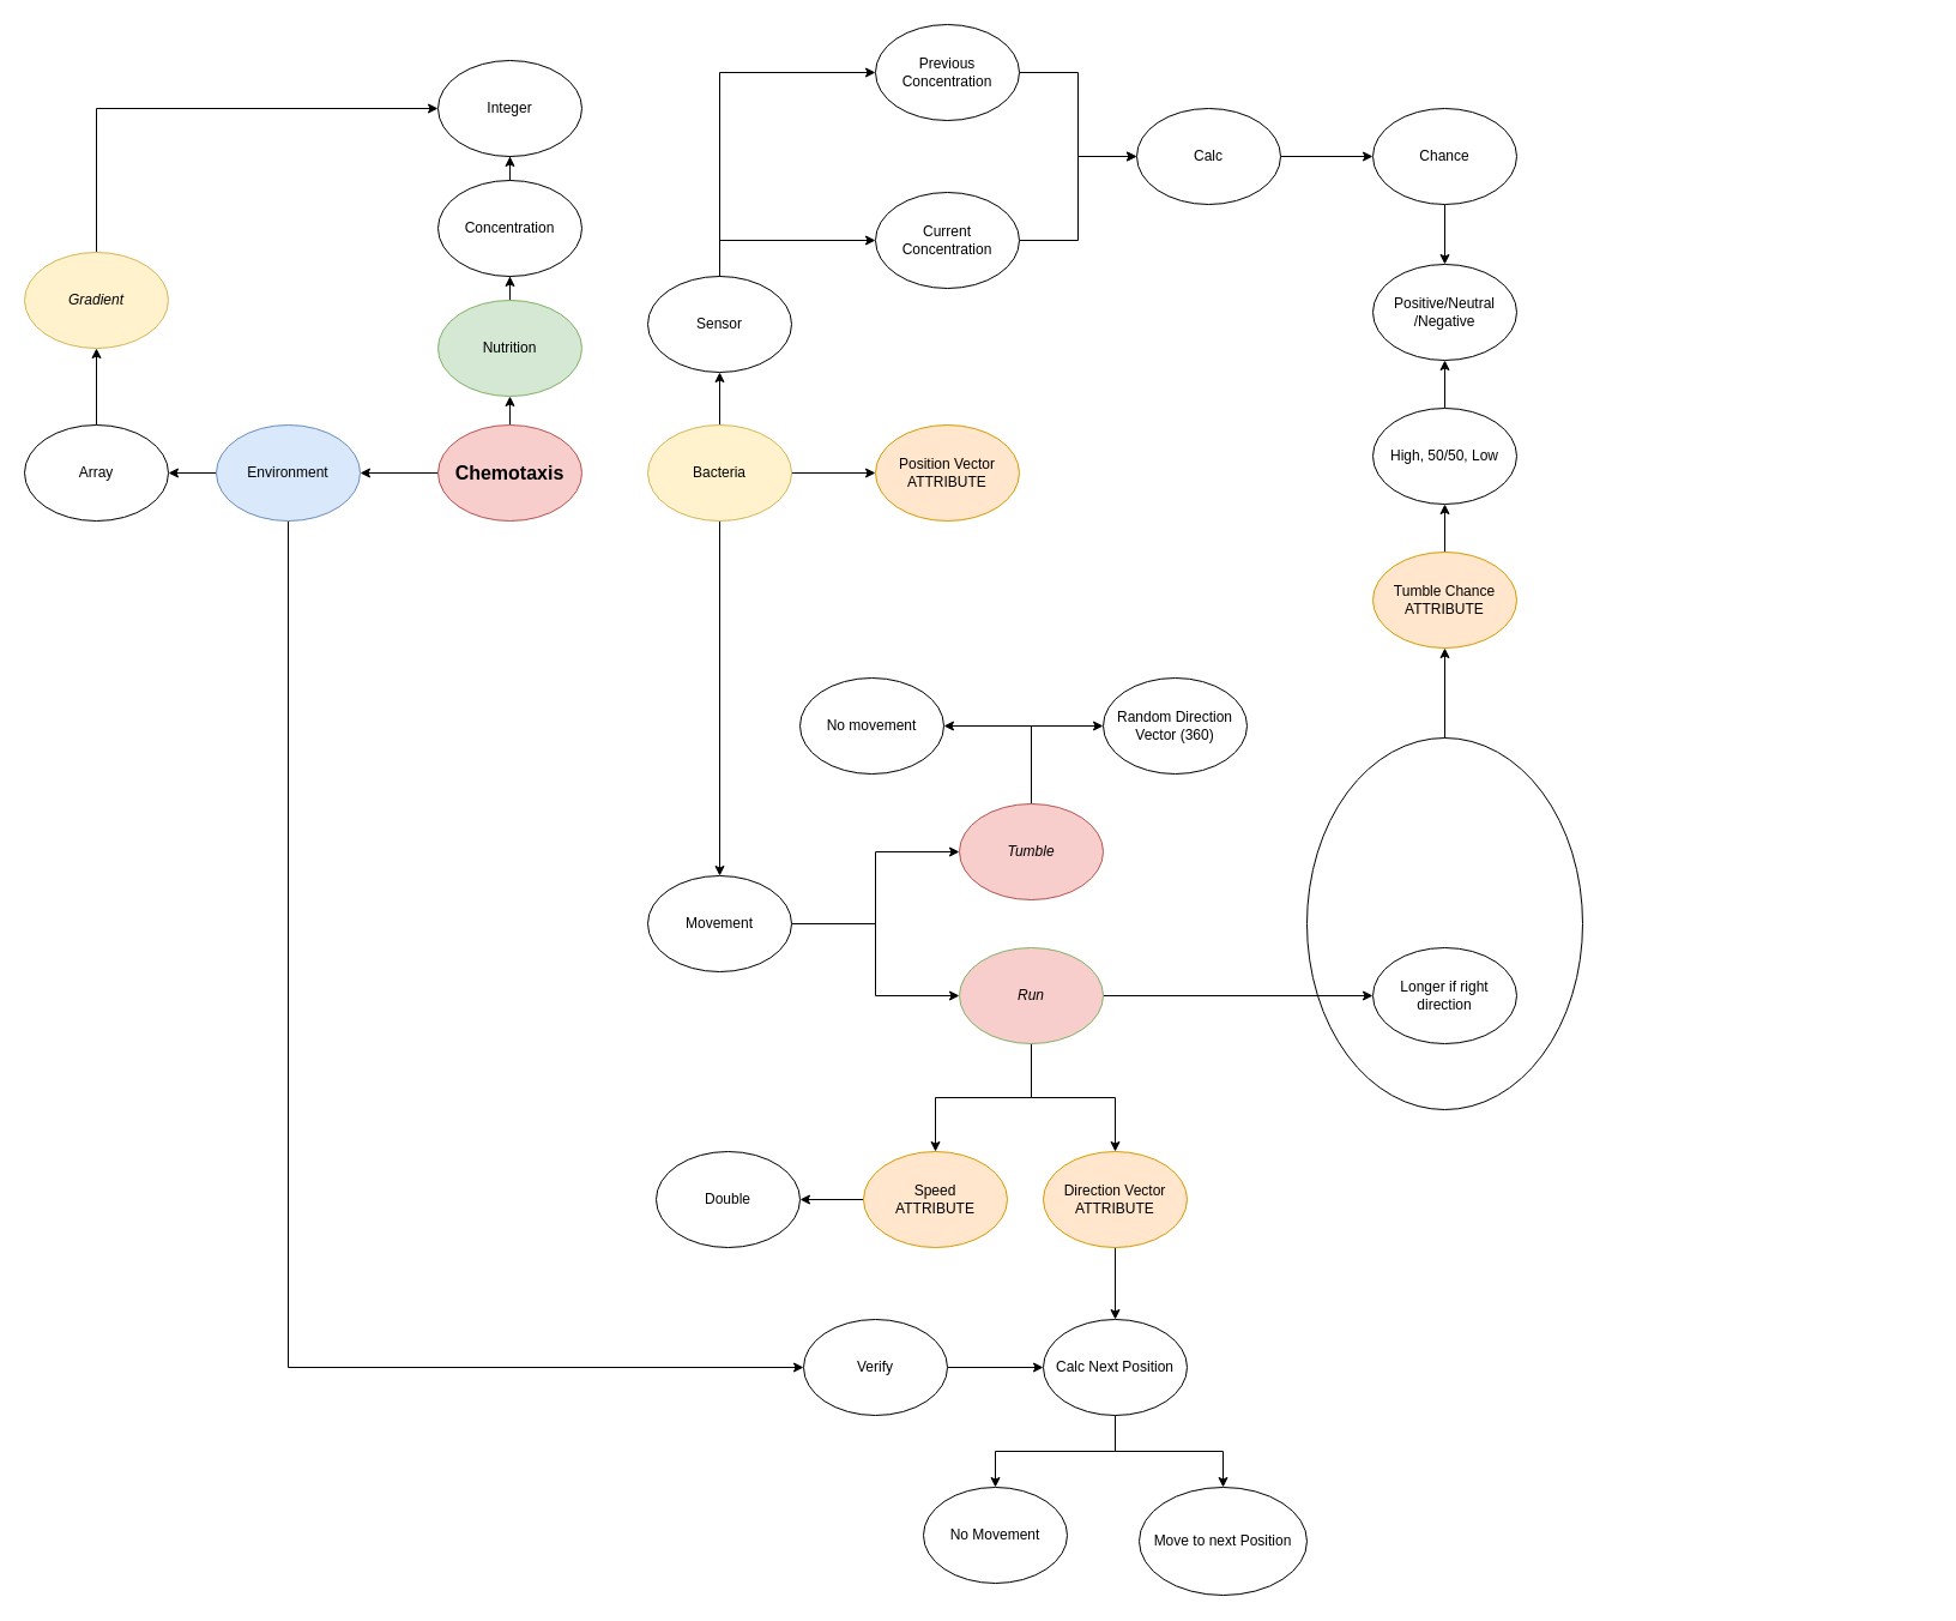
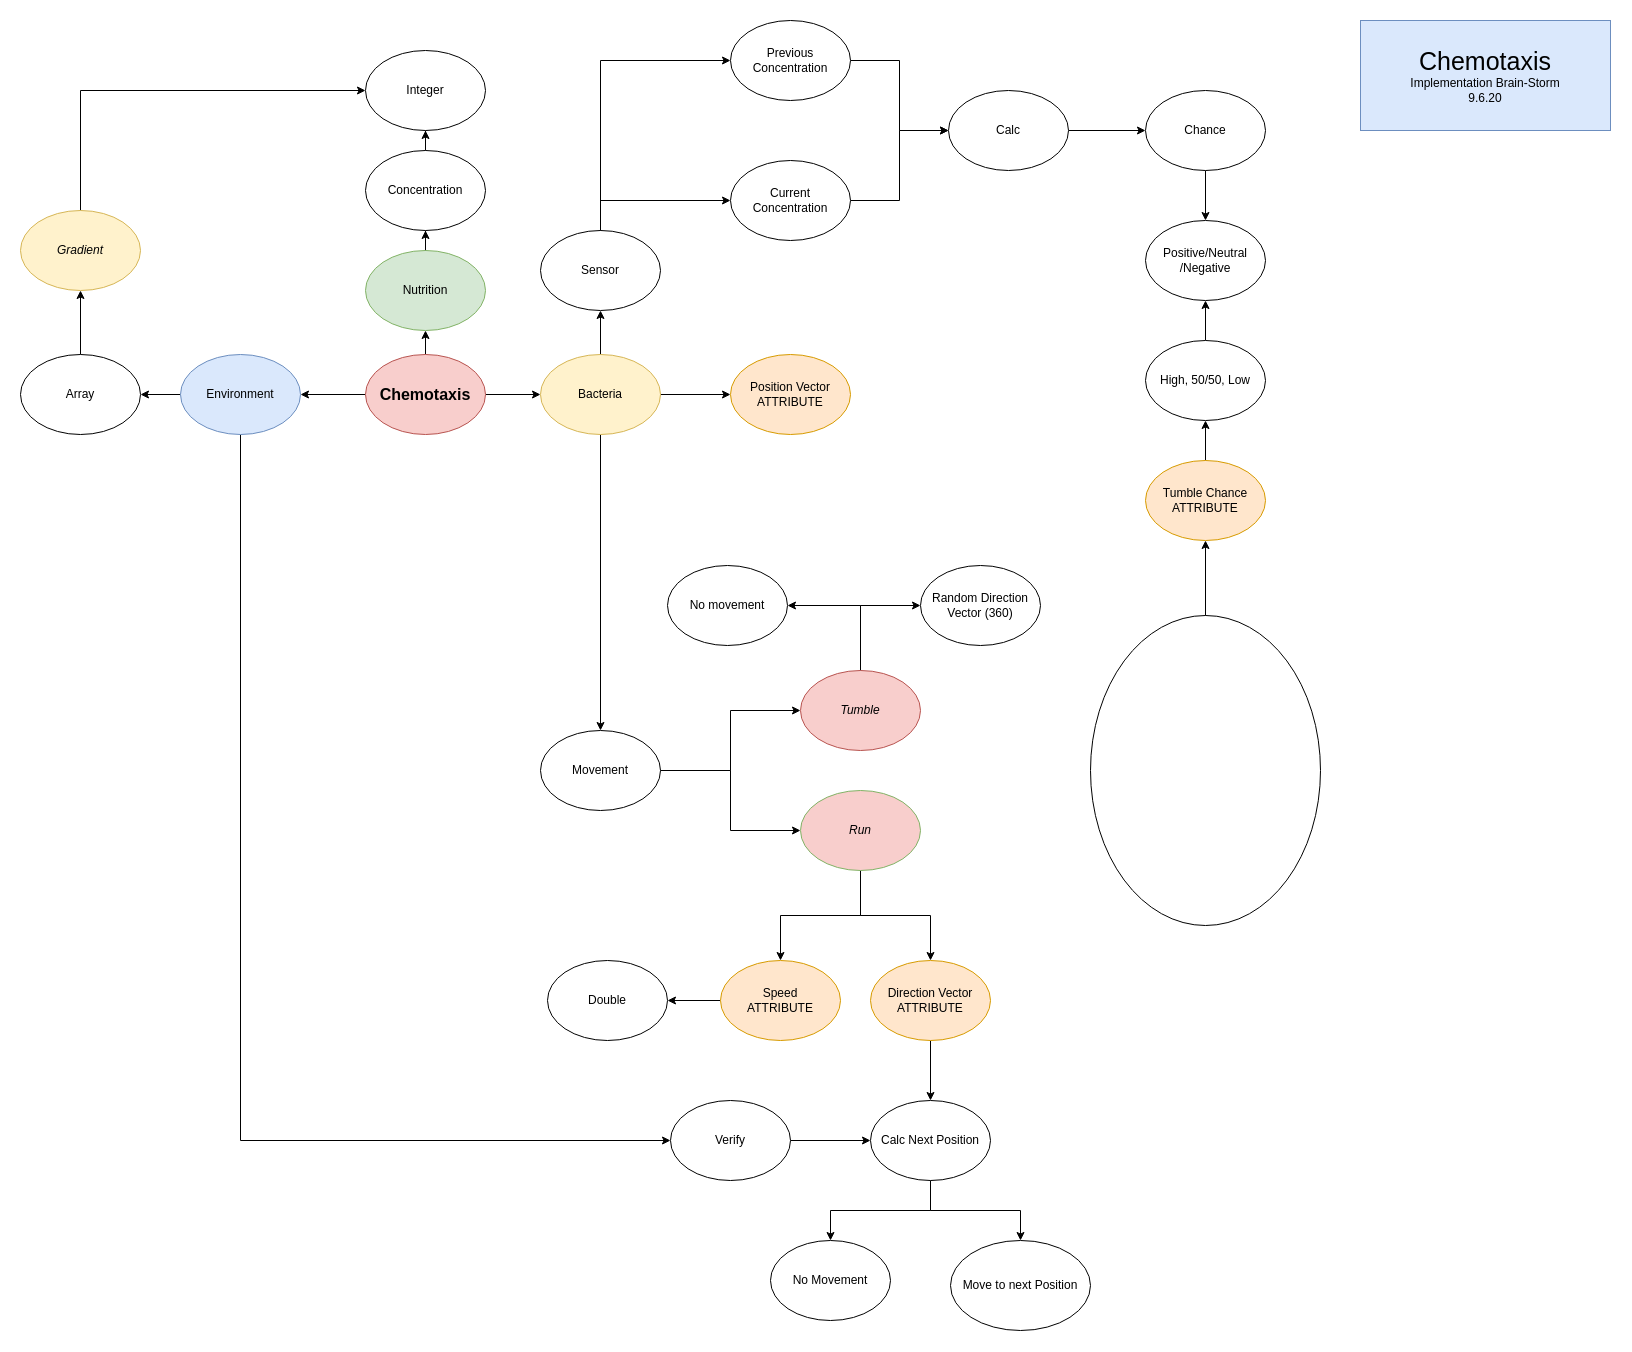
+ <mxCell id="66" value="&lt;font&gt;&lt;font style=&quot;font-size: 25px&quot;&gt;Chemotaxis&lt;/font&gt;&lt;br&gt;Implementation Brain-Storm&lt;br&gt;9.6.20&lt;br&gt;&lt;/font&gt;" style="rounded=0;whiteSpace=wrap;html=1;fillColor=#dae8fc;strokeColor=#6c8ebf;" vertex="1" parent="1"><mxGeometry x="1360" y="20" width="250" height="110" as="geometry" /></mxCell>
+ <mxCell id="3" value="" style="edgeStyle=orthogonalEdgeStyle;rounded=0;orthogonalLoop=1;jettySize=auto;html=1;" edge="1" parent="1" source="5" target="21"><mxGeometry relative="1" as="geometry" /></mxCell>
- <mxCell id="30" value="" style="edgeStyle=orthogonalEdgeStyle;rounded=0;orthogonalLoop=1;jettySize=auto;html=1;" edge="1" parent="1" source="63" target="35"><mxGeometry relative="1" as="geometry" /></mxCell>
- <mxCell id="35" value="Longer if right direction" style="ellipse;whiteSpace=wrap;html=1;" vertex="1" parent="1"><mxGeometry x="1145" y="790" width="120" height="80" as="geometry" /></mxCell>
